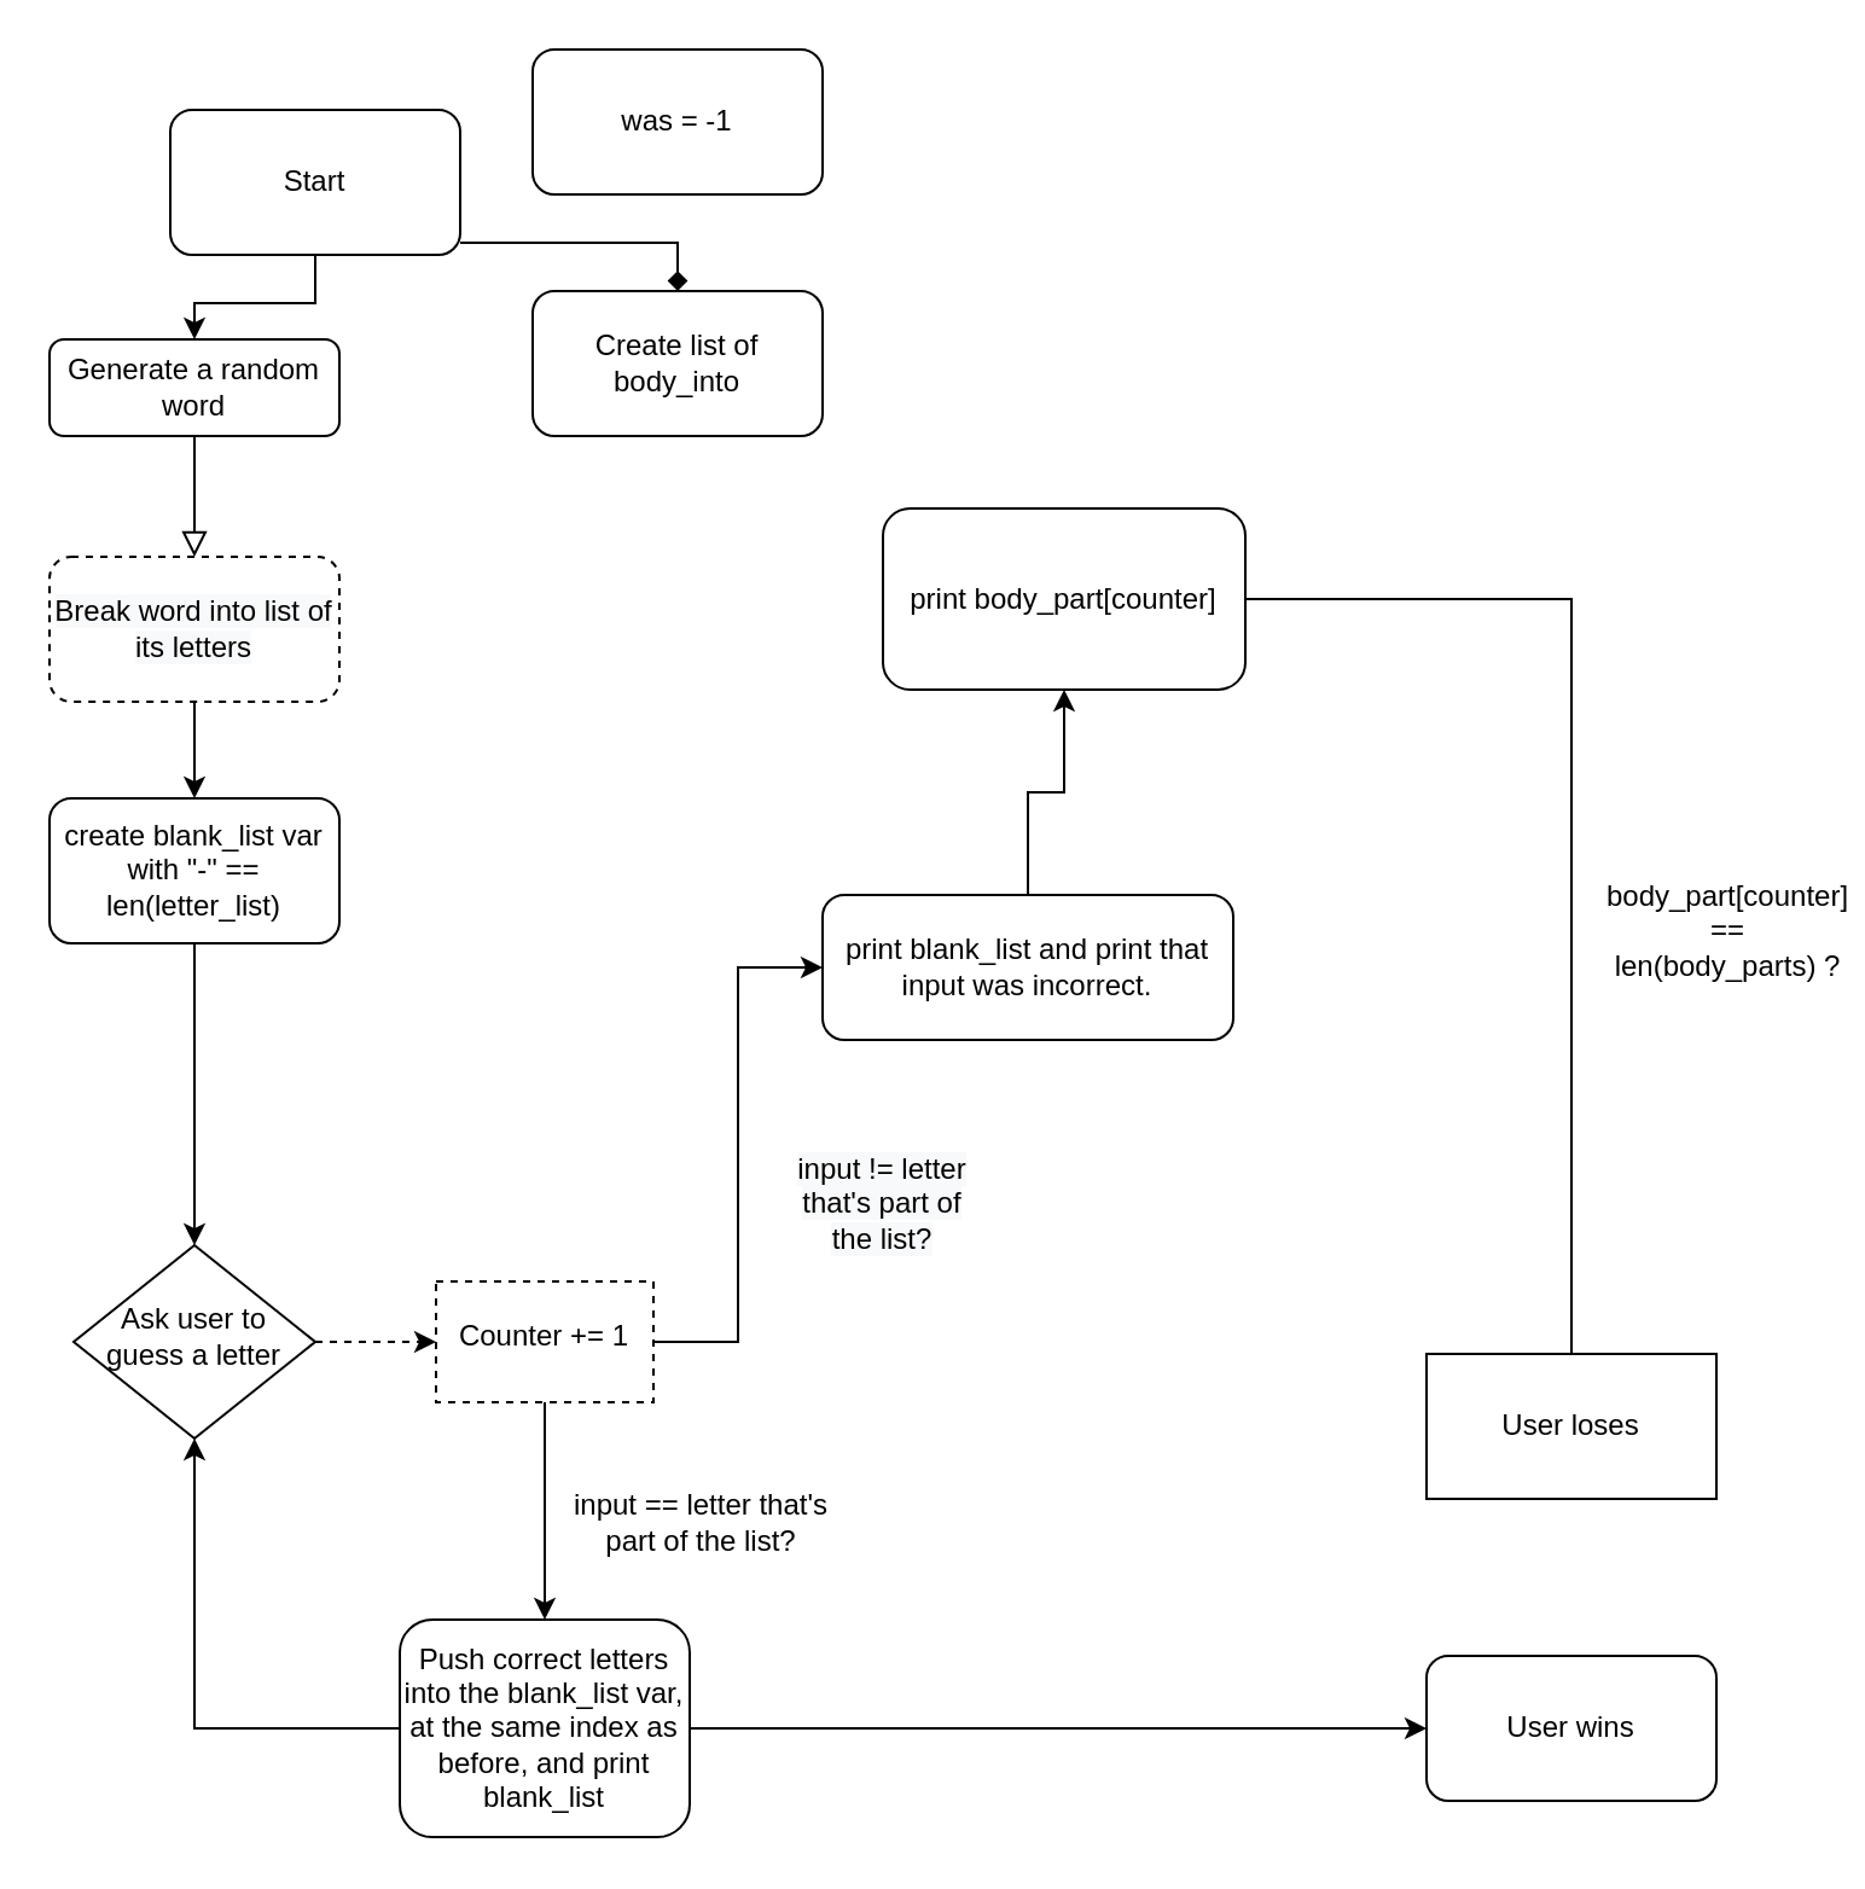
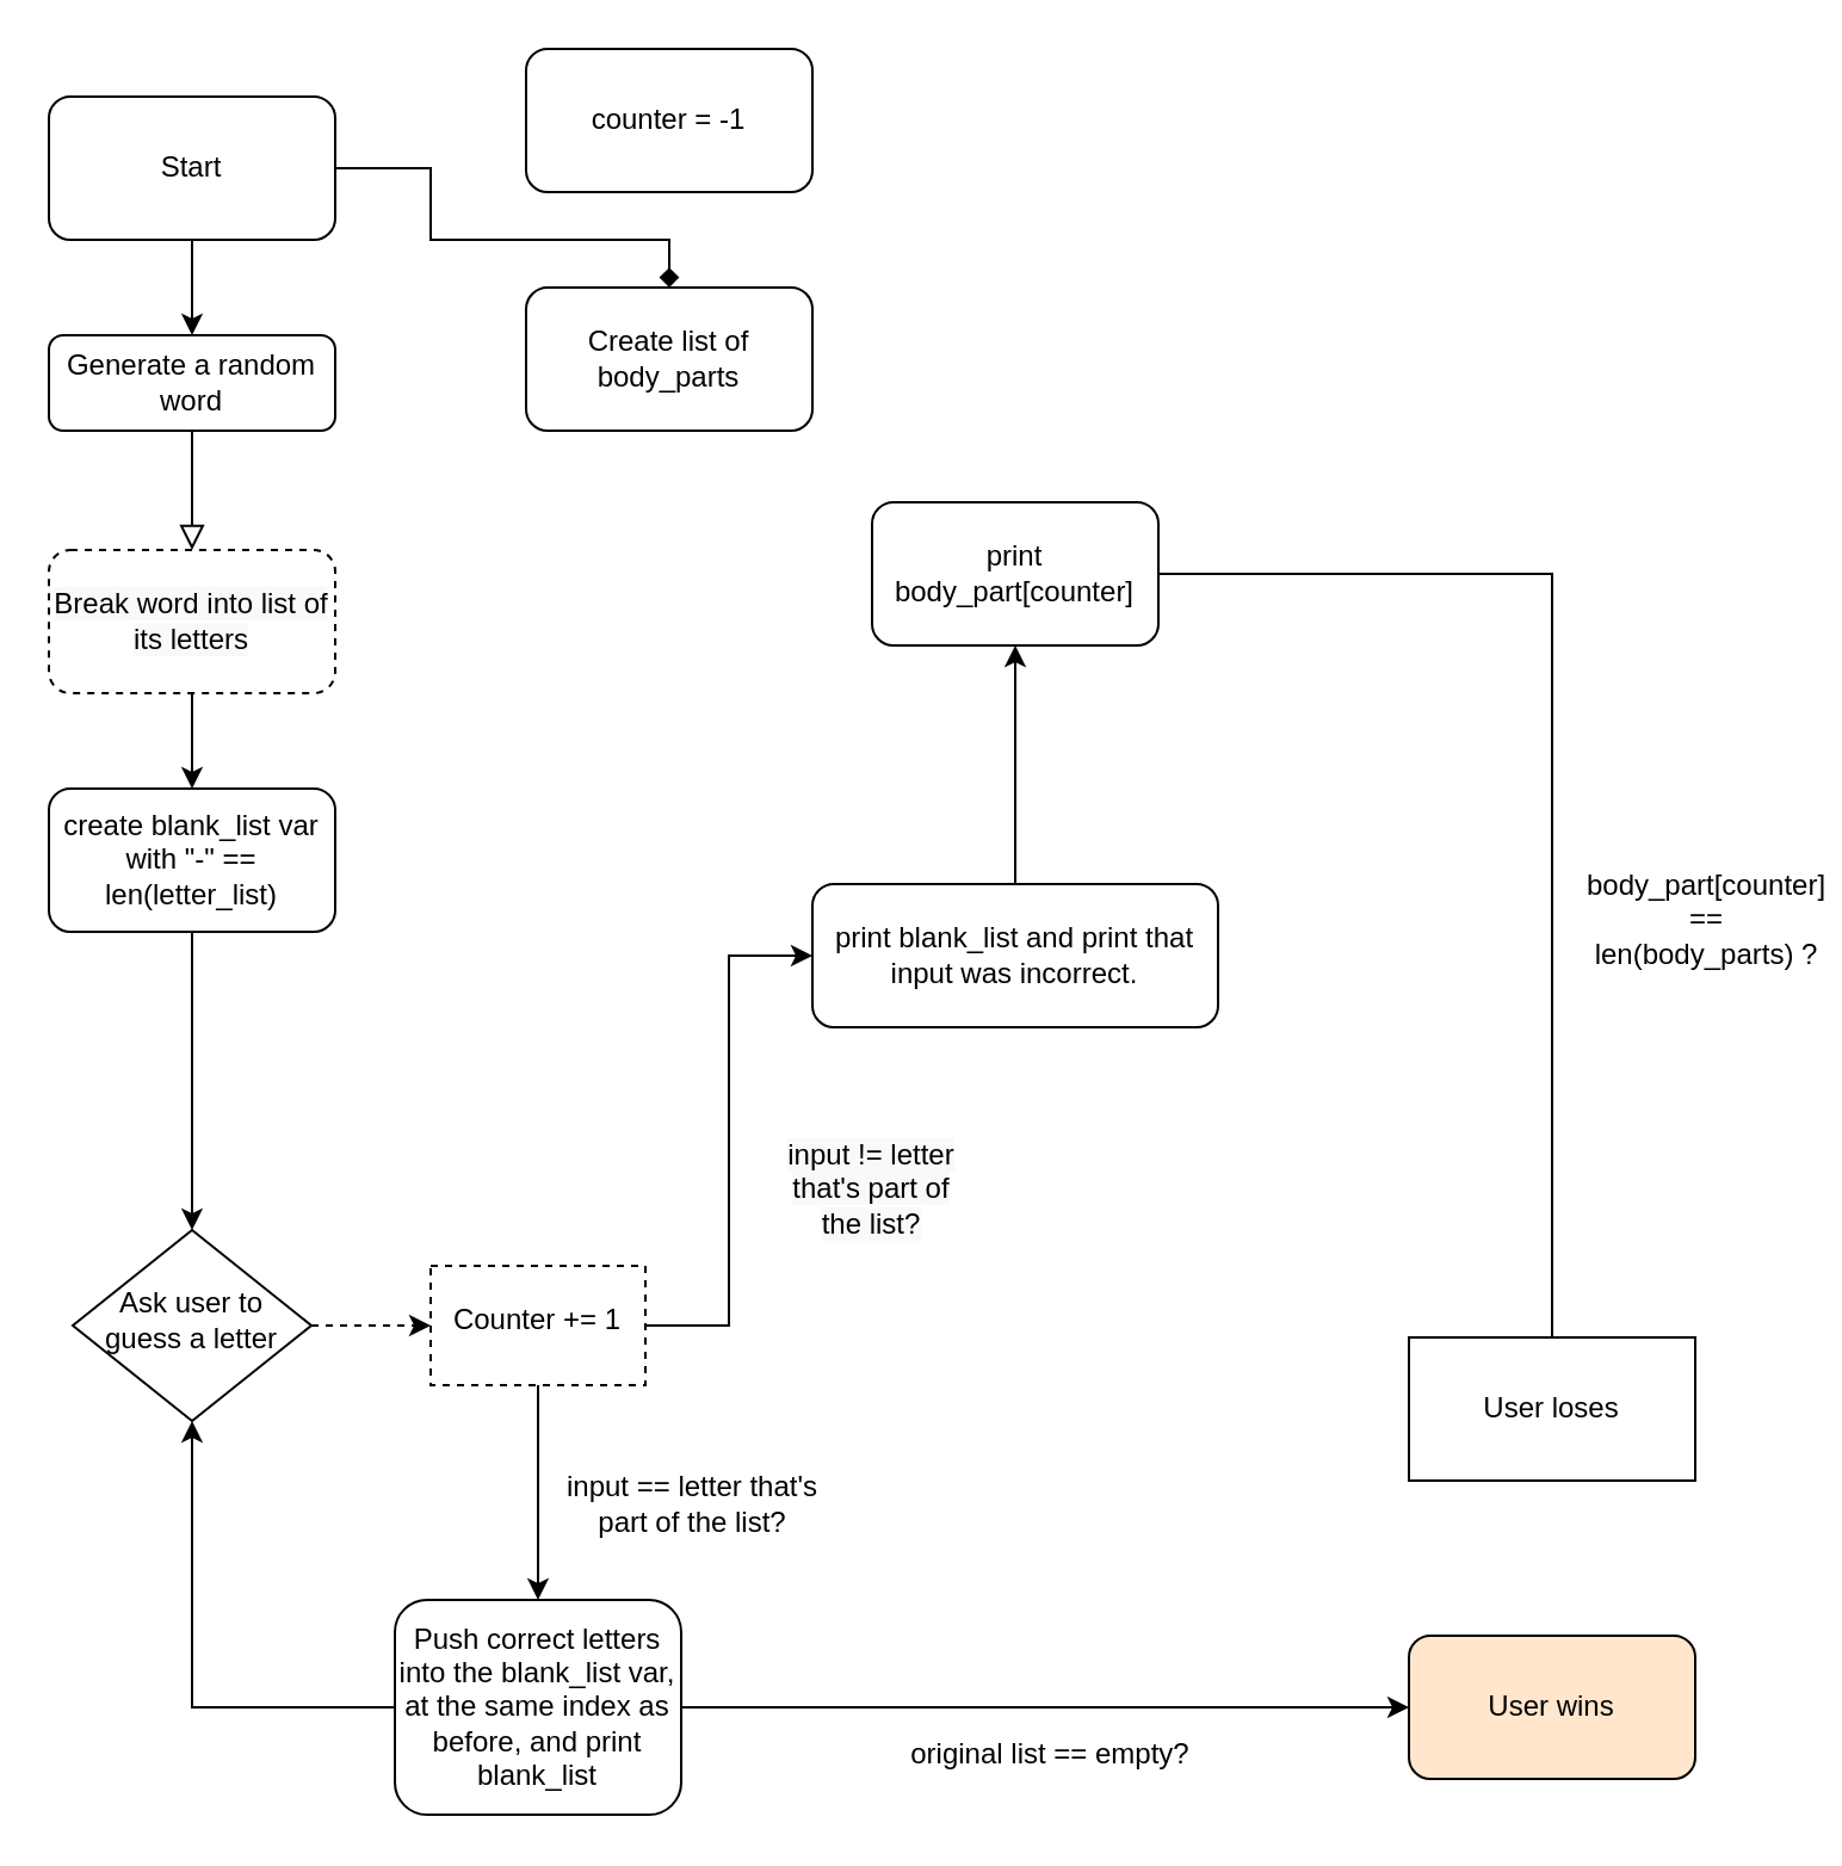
- <mxCell id="24" value="was = -1" style="rounded=1;whiteSpace=wrap;html=1;shadow=0;" vertex="1" parent="1"><mxGeometry x="220" y="20" width="120" height="60" as="geometry" /></mxCell>
+ <mxCell id="24" value="counter = -1" style="rounded=1;whiteSpace=wrap;html=1;shadow=0;" vertex="1" parent="1"><mxGeometry x="220" y="20" width="120" height="60" as="geometry" /></mxCell>
- <mxCell id="22" value="Start" style="rounded=1;whiteSpace=wrap;html=1;shadow=0;" vertex="1" parent="1"><mxGeometry x="70" y="45" width="120" height="60" as="geometry" /></mxCell>
+ <mxCell id="22" value="Start" style="rounded=1;whiteSpace=wrap;html=1;shadow=0;" vertex="1" parent="1"><mxGeometry x="20" y="40" width="120" height="60" as="geometry" /></mxCell>
- <mxCell id="23" value="Create list of body_into" style="whiteSpace=wrap;html=1;rounded=1;shadow=0;" vertex="1" parent="1"><mxGeometry x="220" y="120" width="120" height="60" as="geometry" /></mxCell>
+ <mxCell id="23" value="Create list of body_parts" style="whiteSpace=wrap;html=1;rounded=1;shadow=0;" vertex="1" parent="1"><mxGeometry x="220" y="120" width="120" height="60" as="geometry" /></mxCell>
- <mxCell id="12" value="print body_part[counter]" style="whiteSpace=wrap;html=1;rounded=1;shadow=0;strokeWidth=1;glass=0;" vertex="1" parent="1"><mxGeometry x="365" y="210" width="150" height="75" as="geometry" /></mxCell>
+ <mxCell id="12" value="print body_part[counter]" style="whiteSpace=wrap;html=1;rounded=1;shadow=0;strokeWidth=1;glass=0;" vertex="1" parent="1"><mxGeometry x="365" y="210" width="120" height="60" as="geometry" /></mxCell>
- <mxCell id="16" value="User wins" style="whiteSpace=wrap;html=1;rounded=1;shadow=0;strokeWidth=1;glass=0;" vertex="1" parent="1"><mxGeometry x="590" y="685" width="120" height="60" as="geometry" /></mxCell>
+ <mxCell id="16" value="User wins" style="whiteSpace=wrap;html=1;rounded=1;shadow=0;strokeWidth=1;glass=0;fillColor=#ffe6cc;" vertex="1" parent="1"><mxGeometry x="590" y="685" width="120" height="60" as="geometry" /></mxCell>
+ <mxCell id="31" value="original list == empty?" style="text;html=1;strokeColor=none;fillColor=none;align=center;verticalAlign=middle;whiteSpace=wrap;rounded=0;shadow=0;" vertex="1" parent="1"><mxGeometry x="370" y="725" width="140" height="20" as="geometry" /></mxCell>
